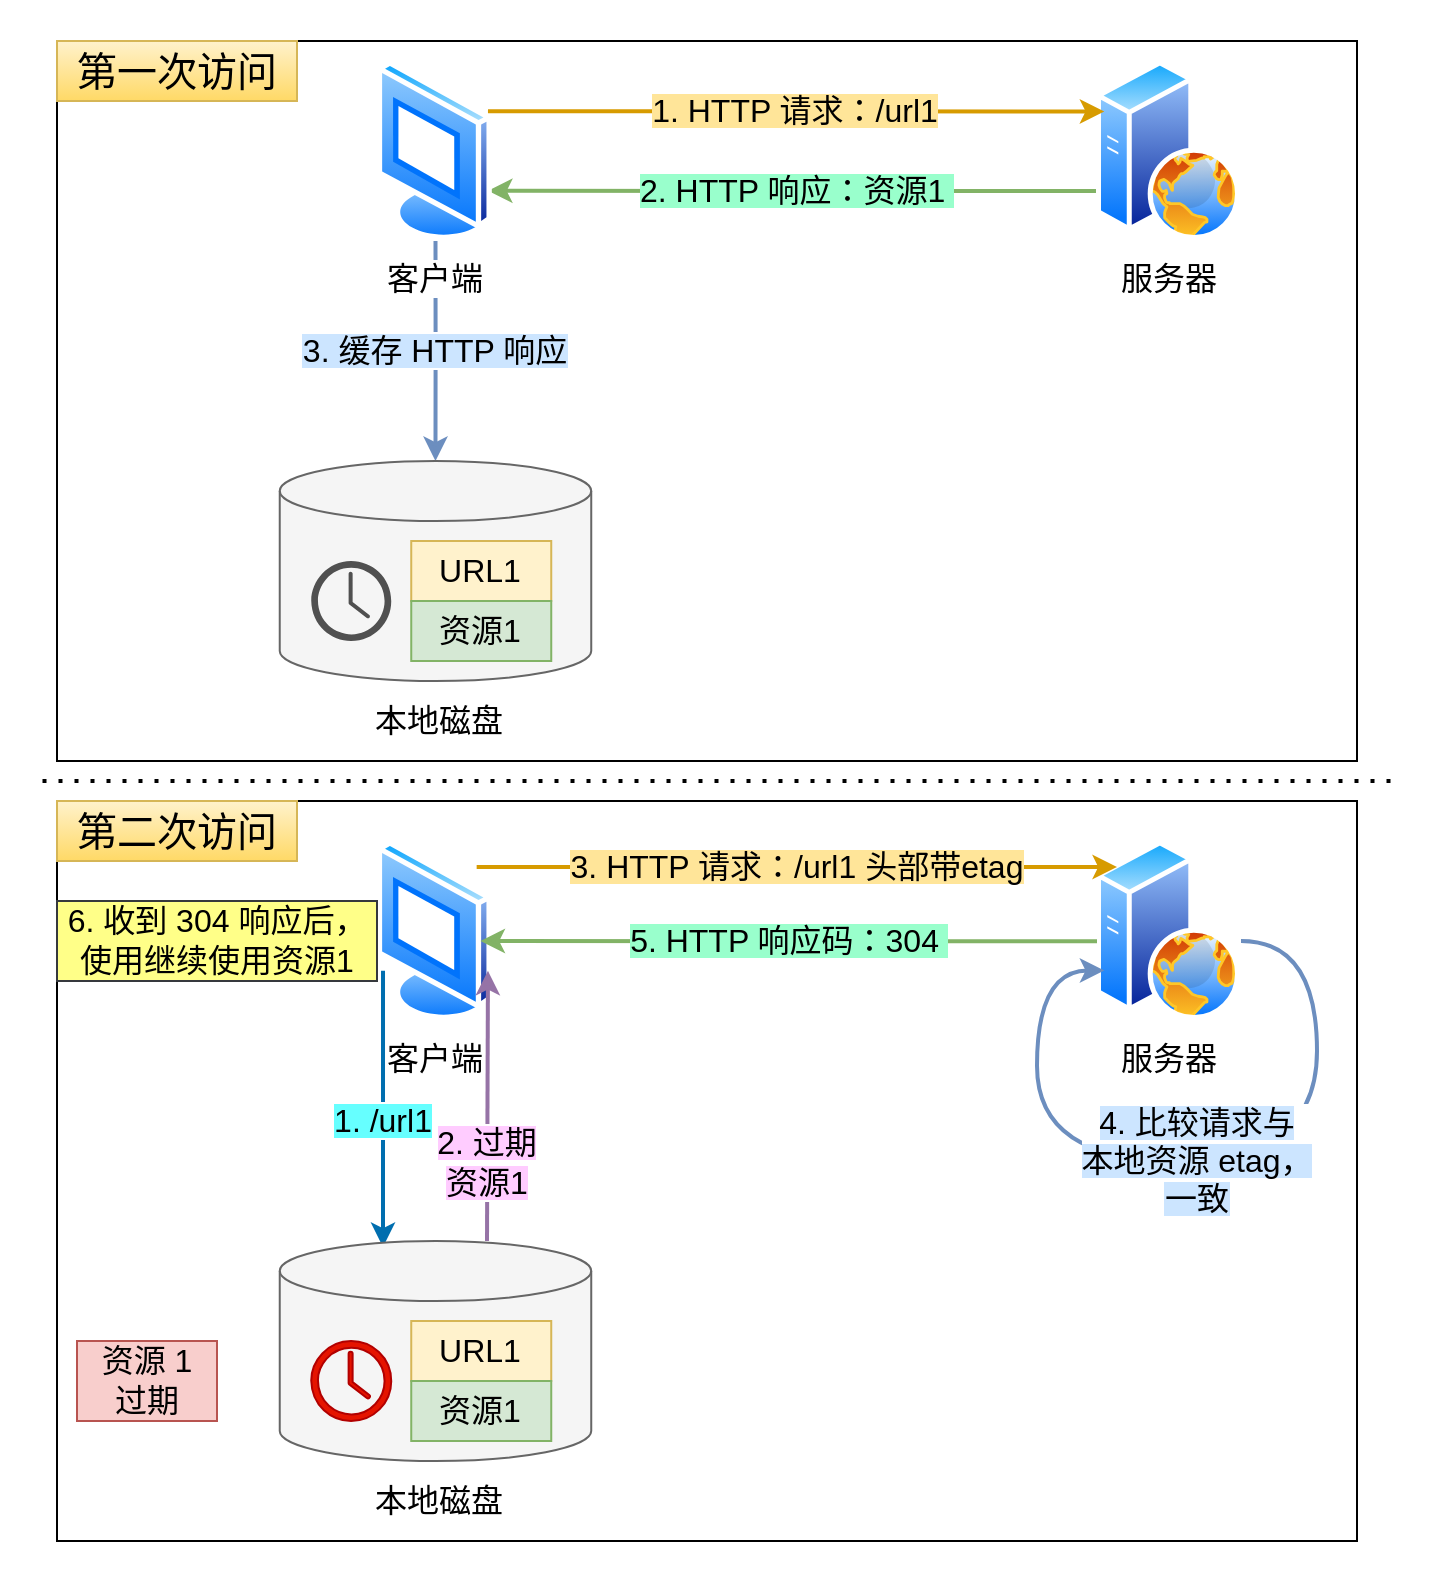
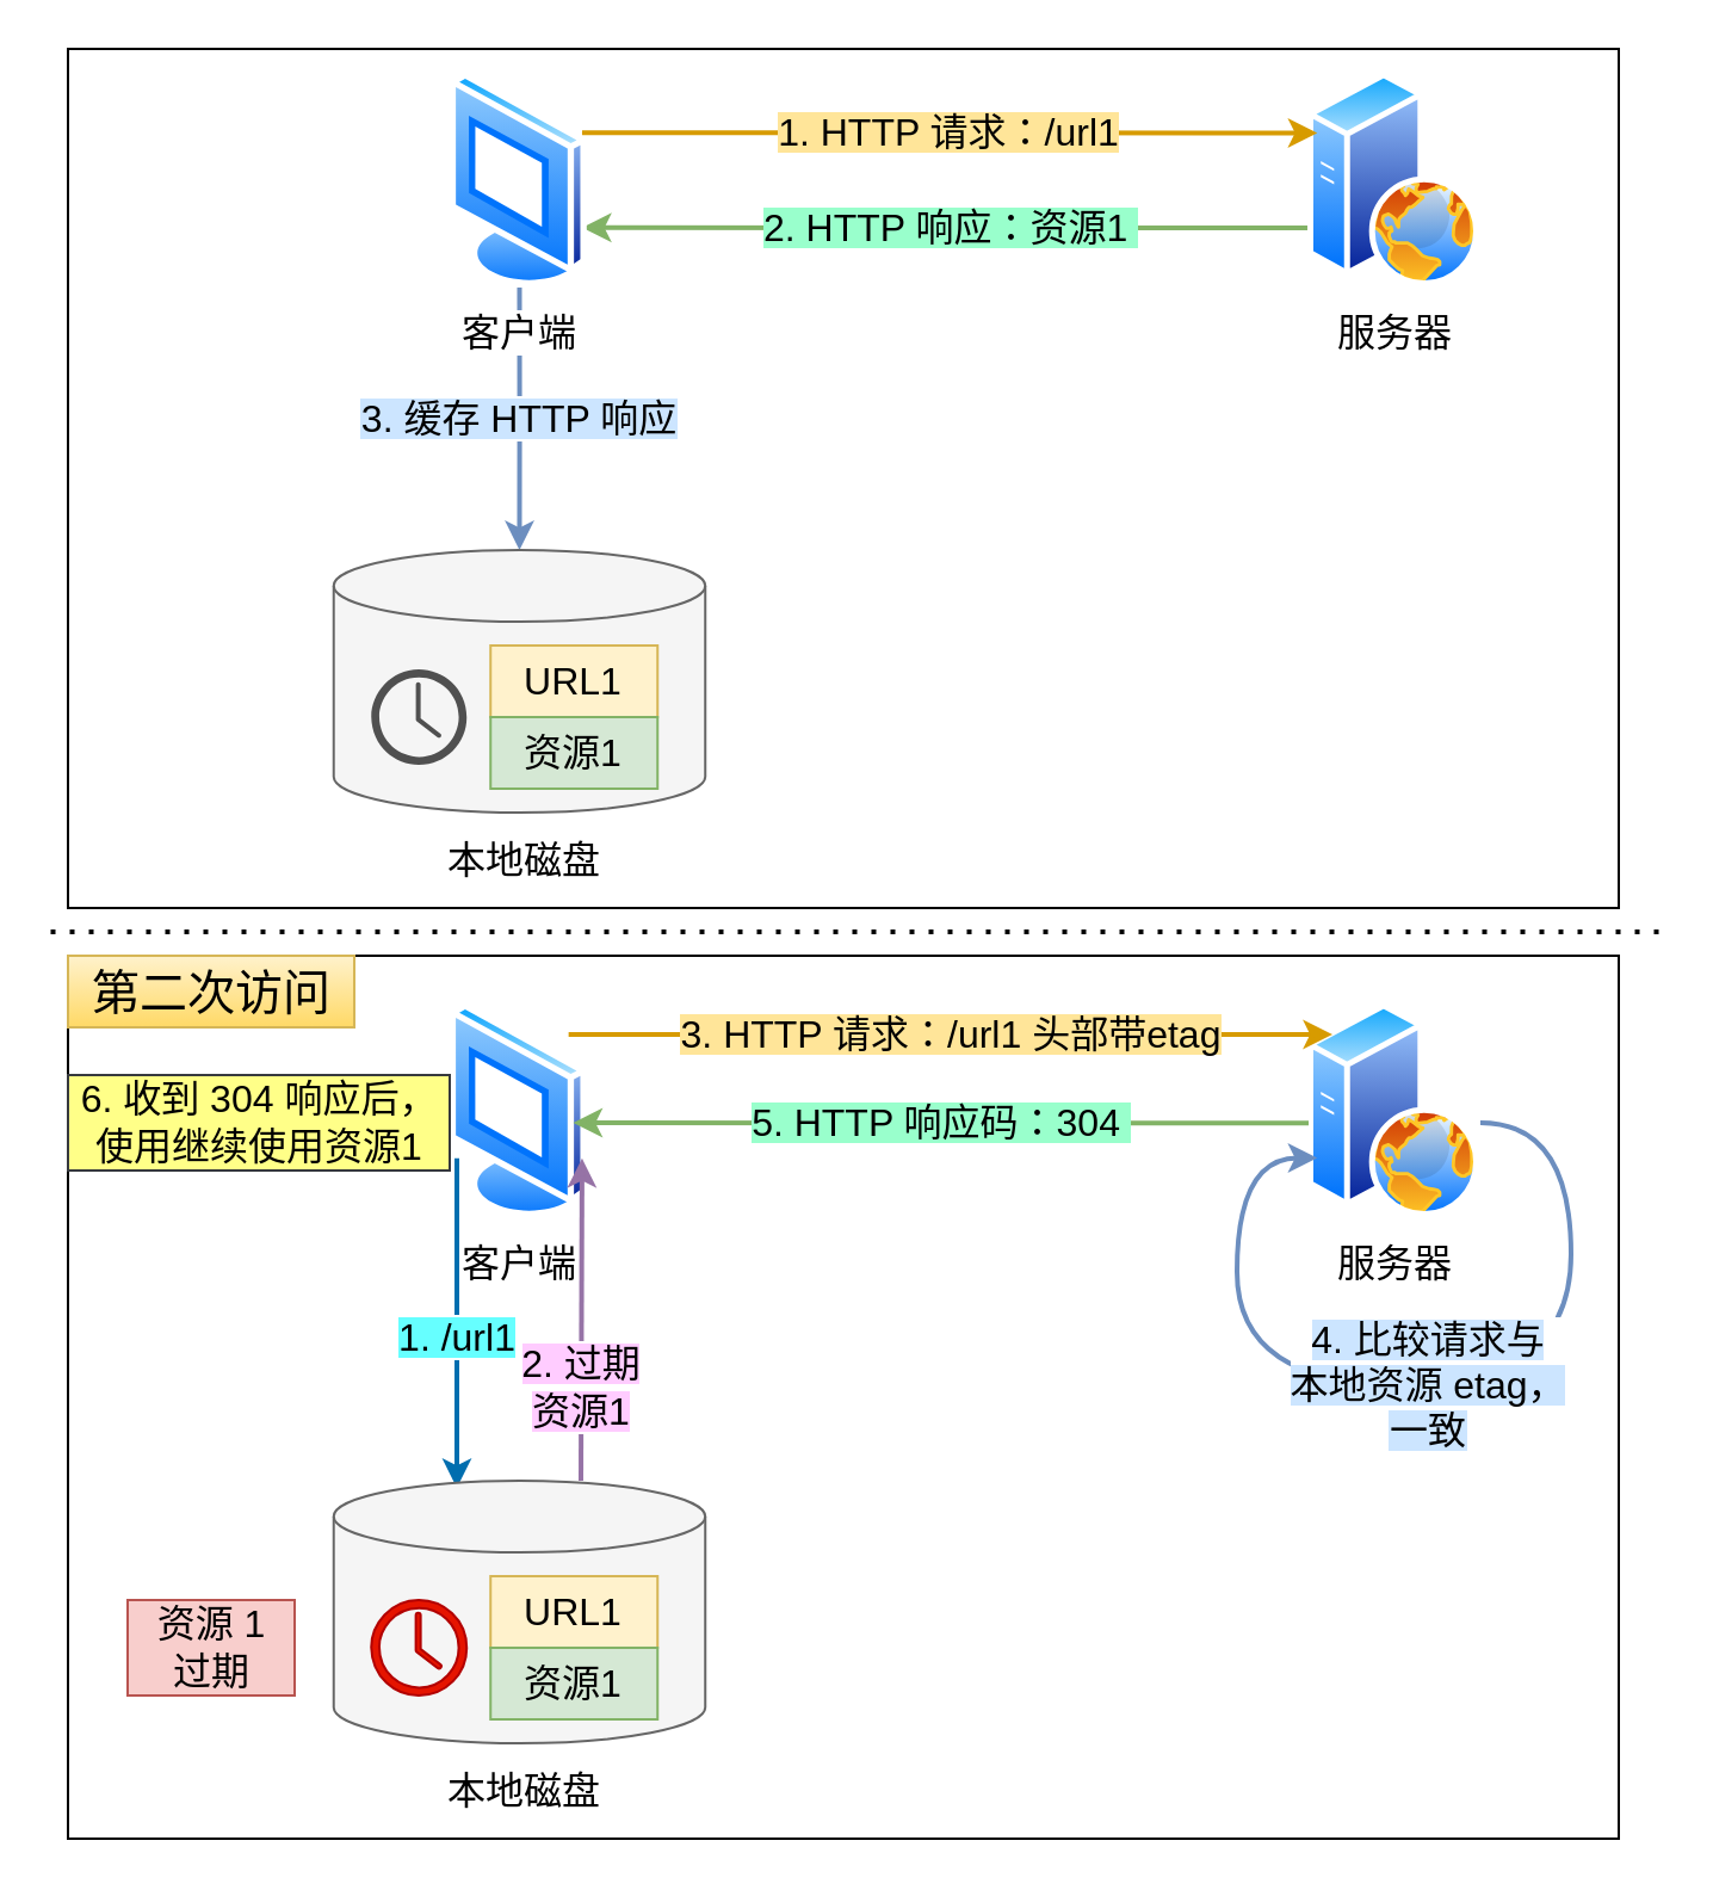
- <mxCell id="14" value="第一次访问" style="text;html=1;align=center;verticalAlign=middle;resizable=0;points=[];autosize=1;fontSize=20;fillColor=#fff2cc;strokeColor=#d6b656;gradientColor=#ffd966;" vertex="1" parent="1"><mxGeometry x="28" y="20" width="120" height="30" as="geometry" /></mxCell>
- <mxCell id="24" value="资源 1 &lt;br&gt;过期" style="text;html=1;align=center;verticalAlign=middle;resizable=0;points=[];autosize=1;fontSize=16;fillColor=#f8cecc;strokeColor=#b85450;" vertex="1" parent="1"><mxGeometry x="38" y="670" width="70" height="40" as="geometry" /></mxCell>
+ <mxCell id="24" value="资源 1 &lt;br&gt;过期" style="text;html=1;align=center;verticalAlign=middle;resizable=0;points=[];autosize=1;fontSize=16;fillColor=#f8cecc;strokeColor=#b85450;" vertex="1" parent="1"><mxGeometry x="53" y="670" width="70" height="40" as="geometry" /></mxCell>
